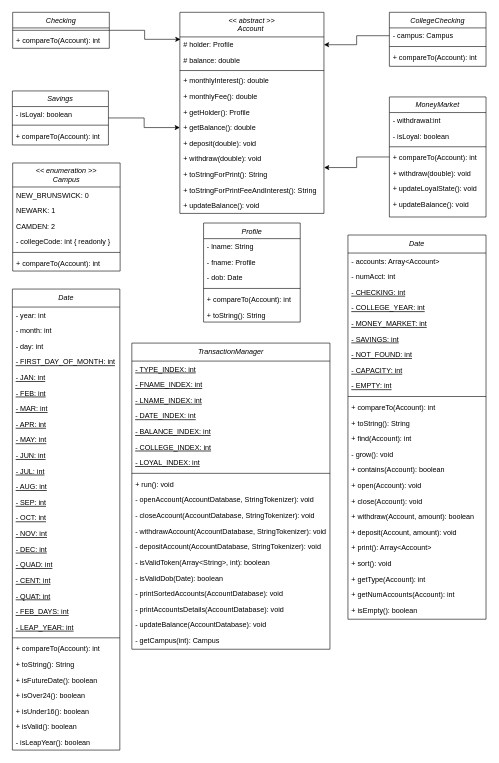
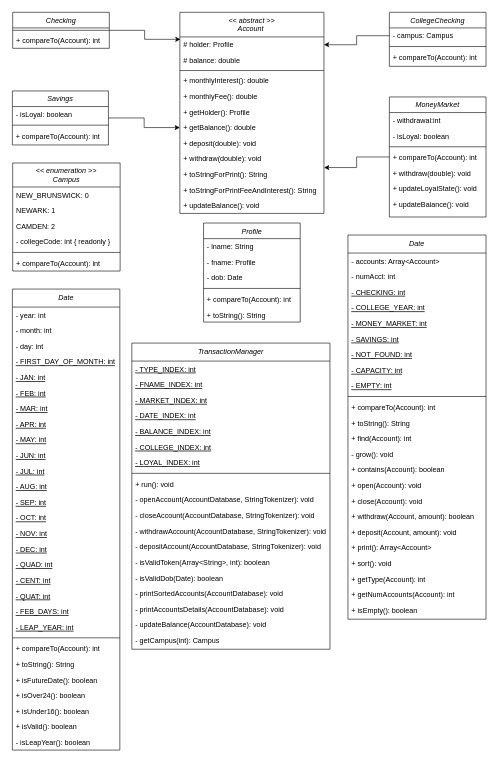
- <mxCell id="110" value="- LNAME_INDEX: int" style="text;align=left;verticalAlign=top;spacingLeft=4;spacingRight=4;overflow=hidden;rotatable=0;points=[[0,0.5],[1,0.5]];portConstraint=eastwest;fontStyle=4" vertex="1" parent="107"><mxGeometry y="82" width="330" height="26" as="geometry" /></mxCell>
+ <mxCell id="110" value="- MARKET_INDEX: int" style="text;align=left;verticalAlign=top;spacingLeft=4;spacingRight=4;overflow=hidden;rotatable=0;points=[[0,0.5],[1,0.5]];portConstraint=eastwest;fontStyle=4" vertex="1" parent="107"><mxGeometry y="82" width="330" height="26" as="geometry" /></mxCell>
